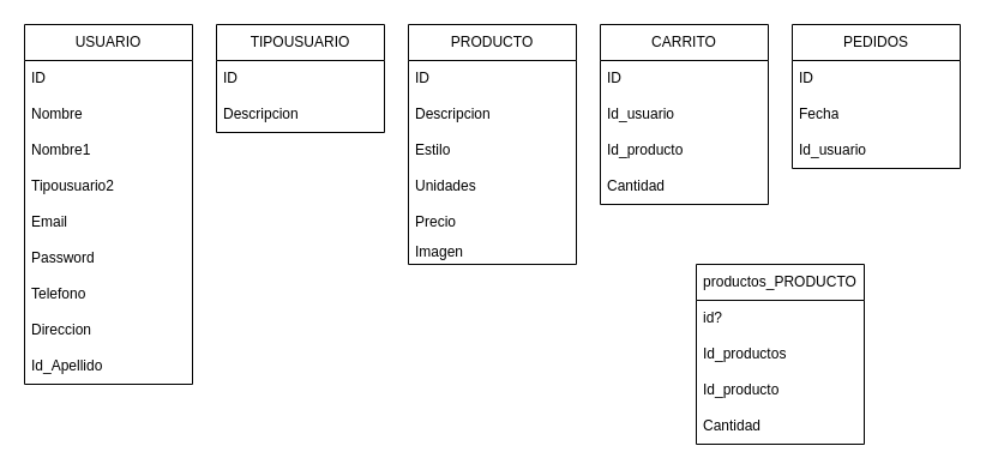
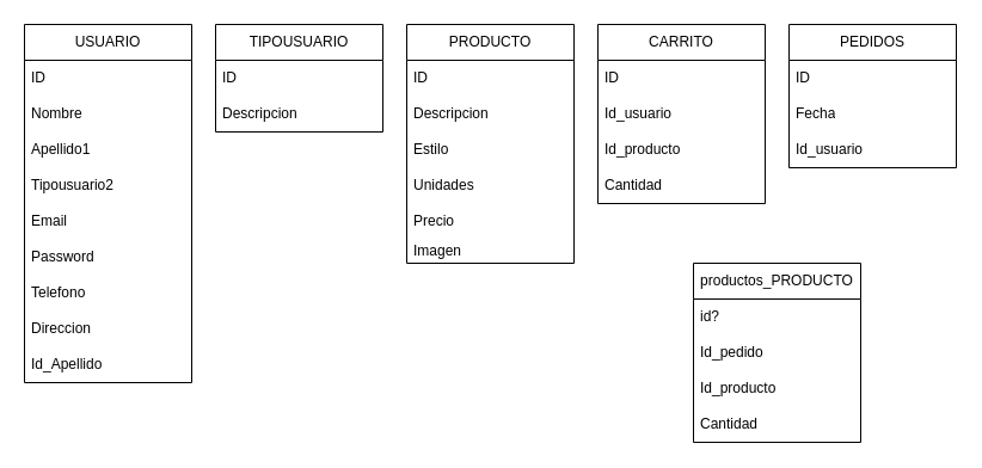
- <mxCell id="5" value="Nombre1" style="text;strokeColor=none;fillColor=none;align=left;verticalAlign=middle;spacingLeft=4;spacingRight=4;overflow=hidden;points=[[0,0.5],[1,0.5]];portConstraint=eastwest;rotatable=0;whiteSpace=wrap;html=1;" parent="2" vertex="1"><mxGeometry y="90" width="140" height="30" as="geometry" /></mxCell>
+ <mxCell id="5" value="Apellido1" style="text;strokeColor=none;fillColor=none;align=left;verticalAlign=middle;spacingLeft=4;spacingRight=4;overflow=hidden;points=[[0,0.5],[1,0.5]];portConstraint=eastwest;rotatable=0;whiteSpace=wrap;html=1;" parent="2" vertex="1"><mxGeometry y="90" width="140" height="30" as="geometry" /></mxCell>
- <mxCell id="33" value="Id_productos" style="text;strokeColor=none;fillColor=none;align=left;verticalAlign=middle;spacingLeft=4;spacingRight=4;overflow=hidden;points=[[0,0.5],[1,0.5]];portConstraint=eastwest;rotatable=0;whiteSpace=wrap;html=1;" vertex="1" parent="31"><mxGeometry y="60" width="140" height="30" as="geometry" /></mxCell>
+ <mxCell id="33" value="Id_pedido" style="text;strokeColor=none;fillColor=none;align=left;verticalAlign=middle;spacingLeft=4;spacingRight=4;overflow=hidden;points=[[0,0.5],[1,0.5]];portConstraint=eastwest;rotatable=0;whiteSpace=wrap;html=1;" vertex="1" parent="31"><mxGeometry y="60" width="140" height="30" as="geometry" /></mxCell>
